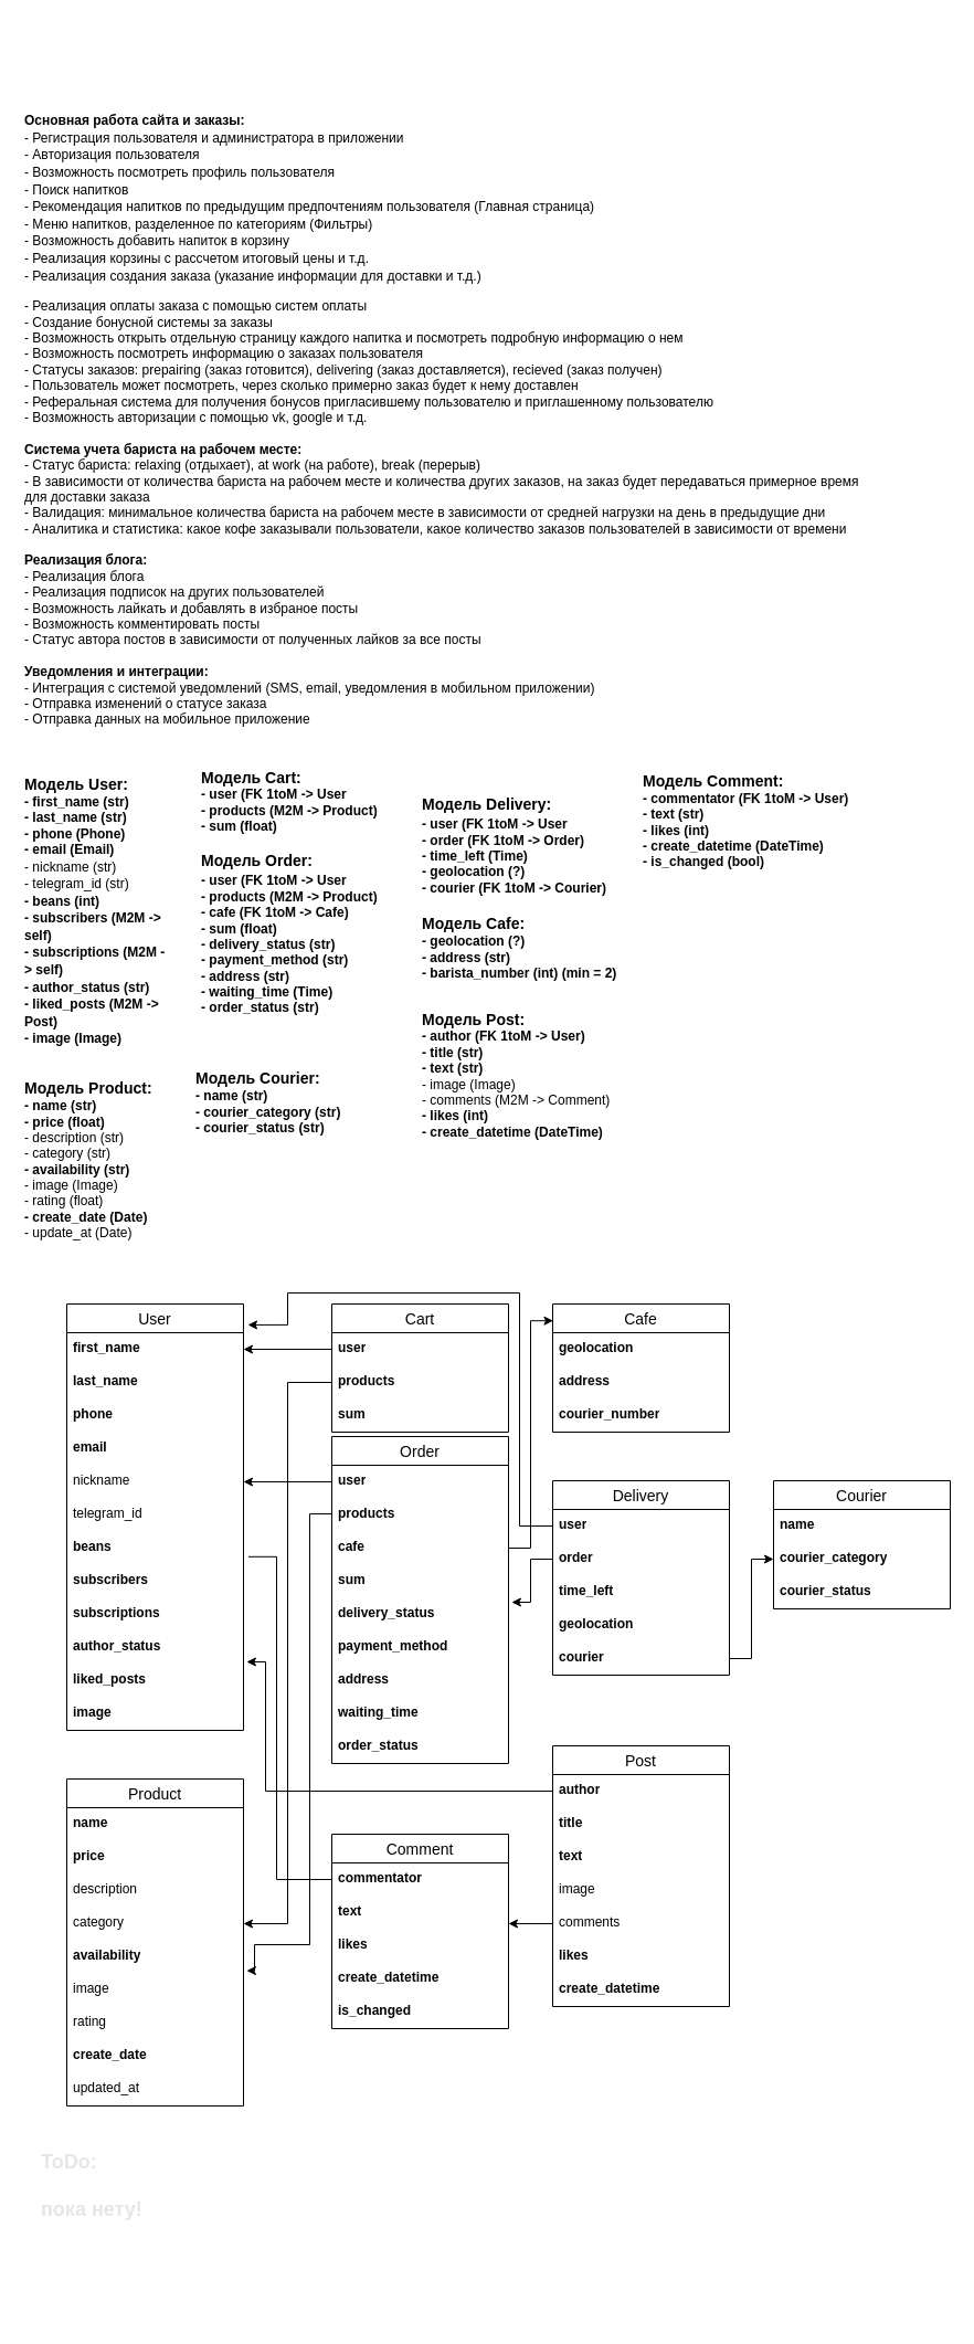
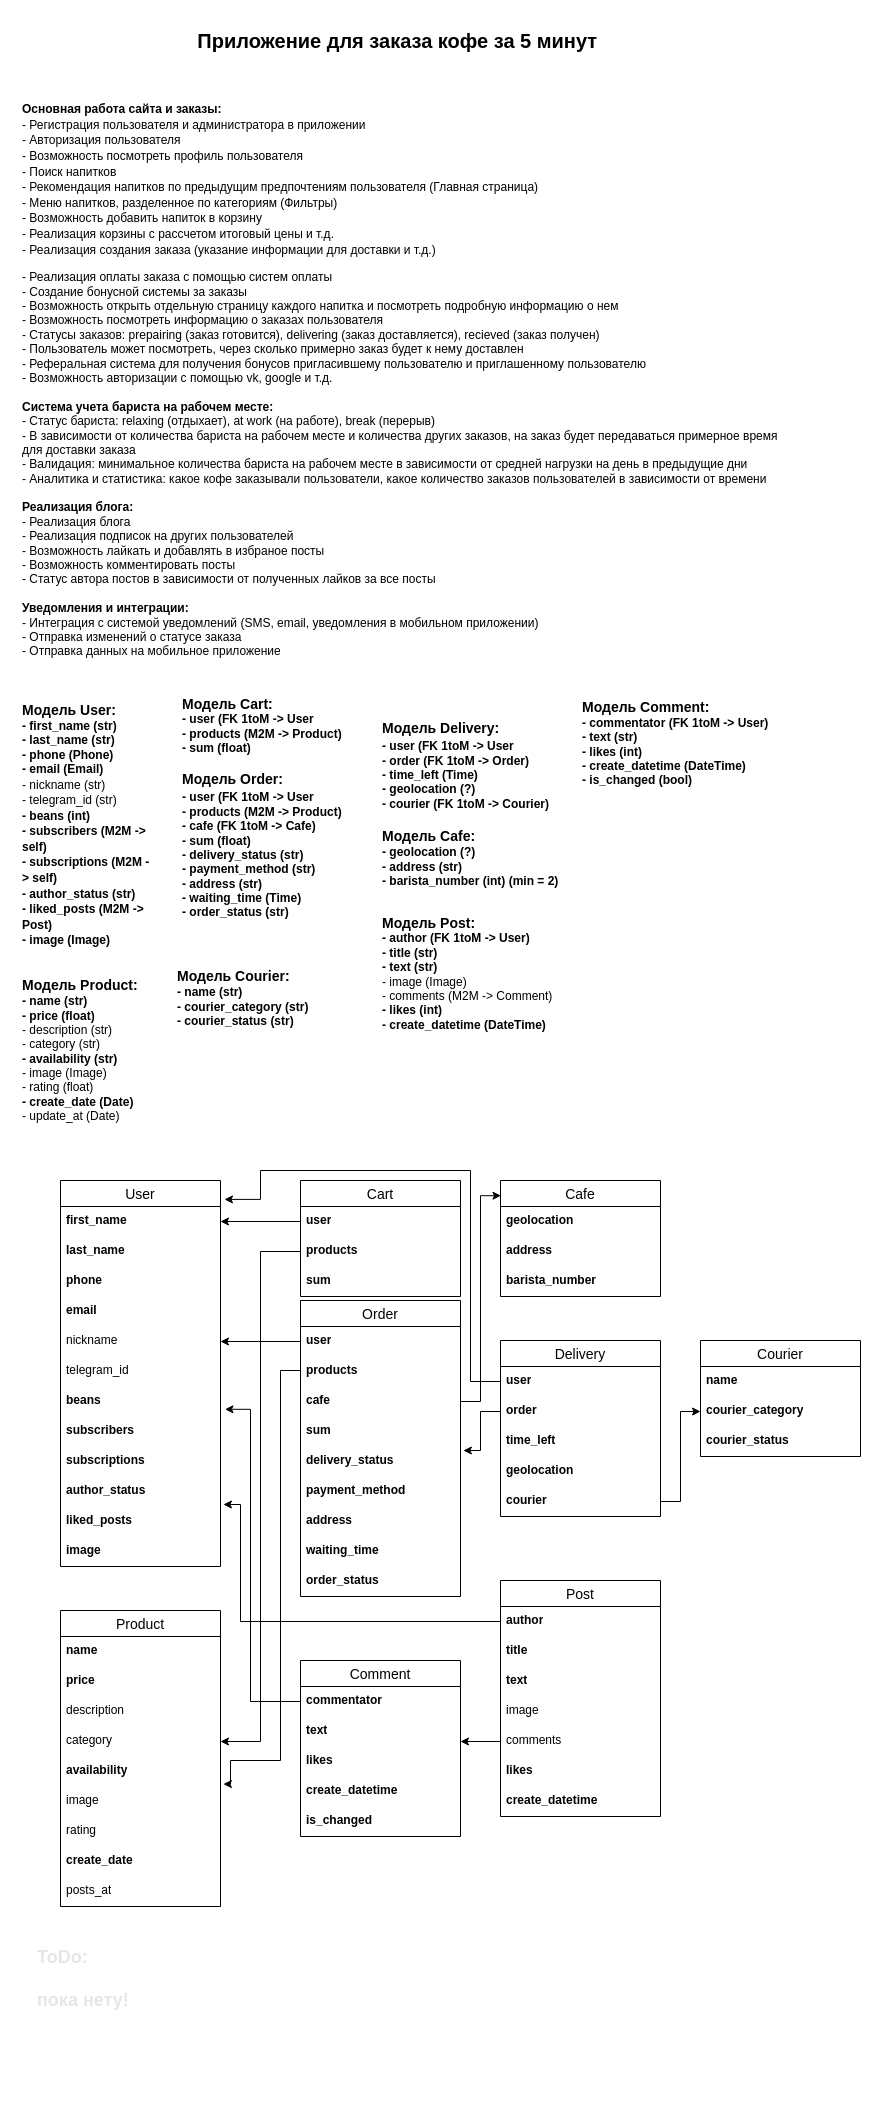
+ <mxCell id="2" value="Приложение для заказа кофе за 5 минут&amp;nbsp;" style="text;html=1;align=center;verticalAlign=middle;whiteSpace=wrap;rounded=0;fontStyle=1;fontSize=20;" parent="1" vertex="1"><mxGeometry x="20" y="20" width="760" height="40" as="geometry" /></mxCell>
- <mxCell id="54" value="courier_number" style="text;strokeColor=none;fillColor=none;spacingLeft=4;spacingRight=4;overflow=hidden;rotatable=0;points=[[0,0.5],[1,0.5]];portConstraint=eastwest;fontSize=12;whiteSpace=wrap;html=1;fontStyle=1" parent="51" vertex="1"><mxGeometry y="86" width="160" height="30" as="geometry" /></mxCell>
+ <mxCell id="54" value="barista_number" style="text;strokeColor=none;fillColor=none;spacingLeft=4;spacingRight=4;overflow=hidden;rotatable=0;points=[[0,0.5],[1,0.5]];portConstraint=eastwest;fontSize=12;whiteSpace=wrap;html=1;fontStyle=1" parent="51" vertex="1"><mxGeometry y="86" width="160" height="30" as="geometry" /></mxCell>
- <mxCell id="79" style="edgeStyle=orthogonalEdgeStyle;rounded=0;orthogonalLoop=1;jettySize=auto;html=1;entryX=1.028;entryY=0.76;entryDx=0;entryDy=0;entryPerimeter=0;endArrow=none;" parent="1" source="73" target="19" edge="1"><mxGeometry relative="1" as="geometry"><Array as="points"><mxPoint x="250" y="1701" /><mxPoint x="250" y="1409" /></Array></mxGeometry></mxCell>
+ <mxCell id="79" style="edgeStyle=orthogonalEdgeStyle;rounded=0;orthogonalLoop=1;jettySize=auto;html=1;entryX=1.028;entryY=0.76;entryDx=0;entryDy=0;entryPerimeter=0;" parent="1" source="73" target="19" edge="1"><mxGeometry relative="1" as="geometry"><Array as="points"><mxPoint x="250" y="1701" /><mxPoint x="250" y="1409" /></Array></mxGeometry></mxCell>
- <mxCell id="34" value="updated_at" style="text;strokeColor=none;fillColor=none;spacingLeft=4;spacingRight=4;overflow=hidden;rotatable=0;points=[[0,0.5],[1,0.5]];portConstraint=eastwest;fontSize=12;whiteSpace=wrap;html=1;" parent="25" vertex="1"><mxGeometry y="266" width="160" height="30" as="geometry" /></mxCell>
+ <mxCell id="34" value="posts_at" style="text;strokeColor=none;fillColor=none;spacingLeft=4;spacingRight=4;overflow=hidden;rotatable=0;points=[[0,0.5],[1,0.5]];portConstraint=eastwest;fontSize=12;whiteSpace=wrap;html=1;" parent="25" vertex="1"><mxGeometry y="266" width="160" height="30" as="geometry" /></mxCell>
